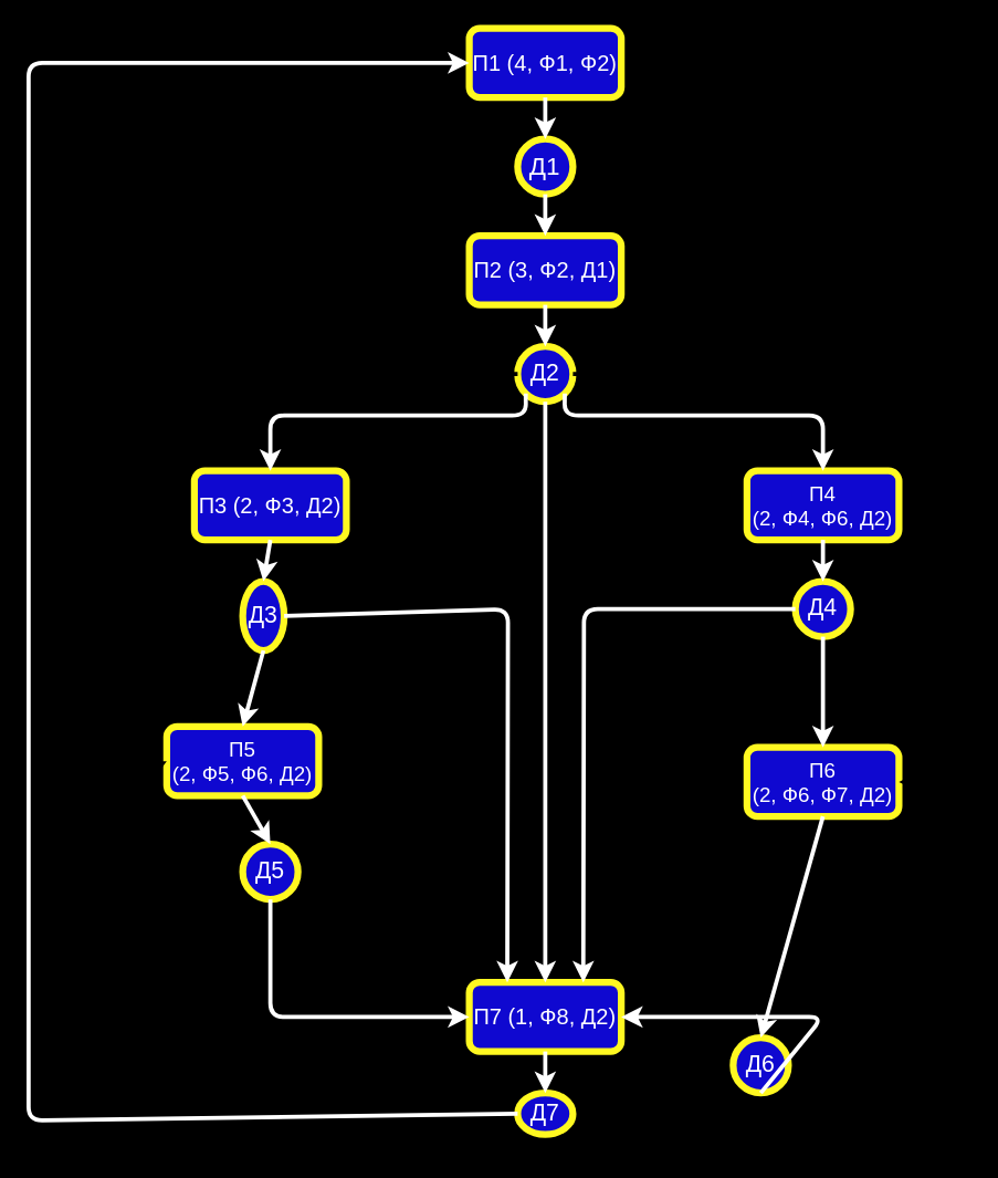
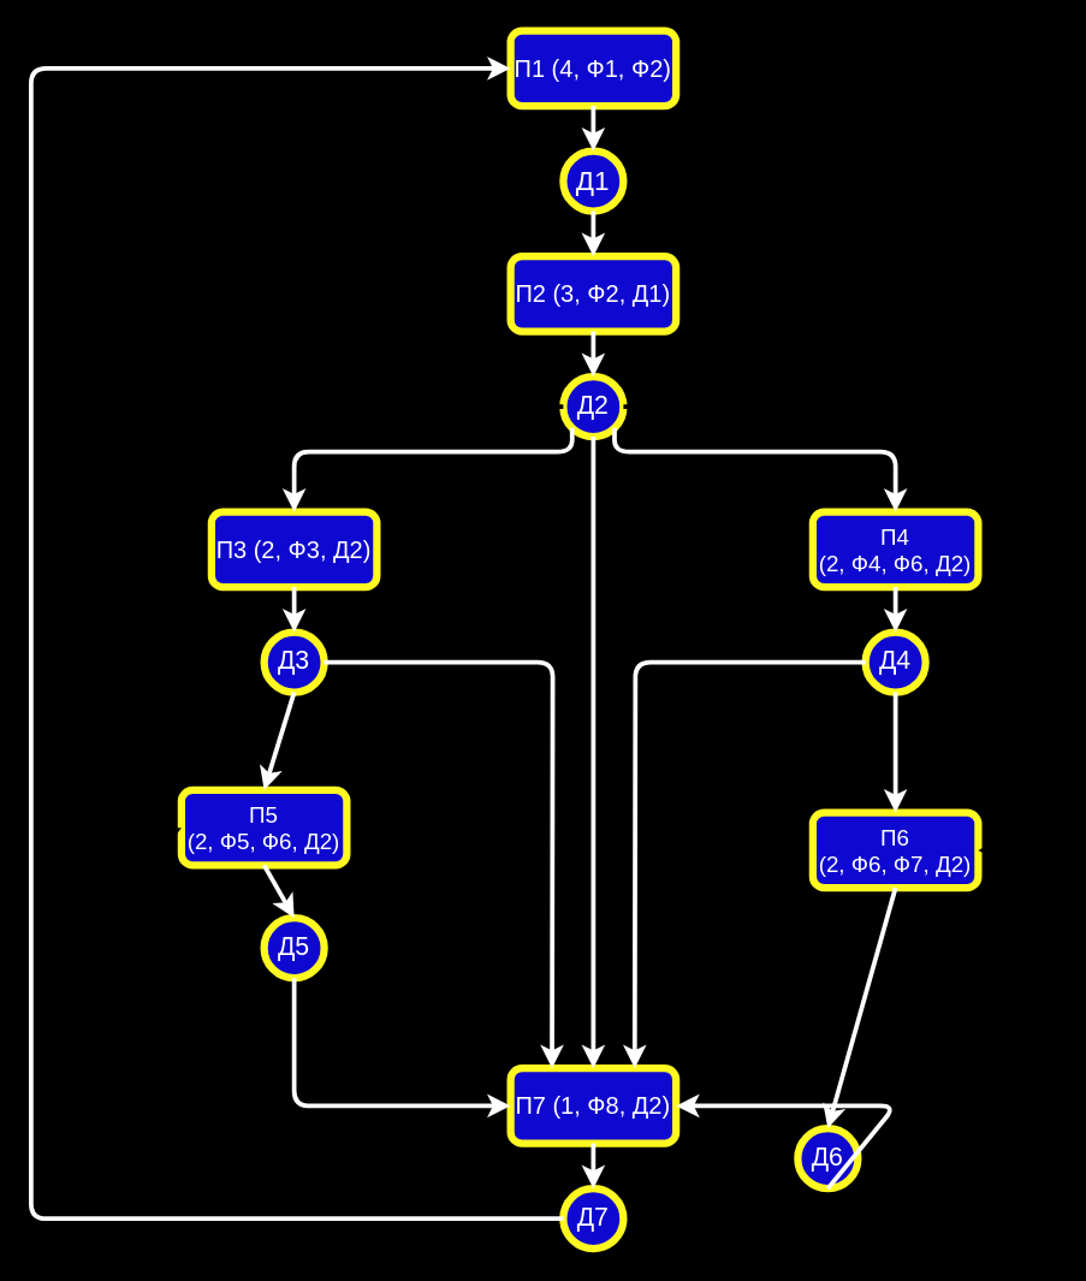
- <mxCell id="7" value="&lt;span style=&quot;font-size: 17px&quot;&gt;Д3&lt;/span&gt;" style="ellipse;whiteSpace=wrap;html=1;aspect=fixed;fillColor=#0F08D0;fontColor=#FFFFFF;strokeColor=#FFF821;strokeWidth=5;" vertex="1" parent="1"><mxGeometry x="175" y="420" width="30" height="50" as="geometry" /></mxCell>
+ <mxCell id="7" value="&lt;span style=&quot;font-size: 17px&quot;&gt;Д3&lt;/span&gt;" style="ellipse;whiteSpace=wrap;html=1;aspect=fixed;fillColor=#0F08D0;fontColor=#FFFFFF;strokeColor=#FFF821;strokeWidth=5;" vertex="1" parent="1"><mxGeometry x="175" y="420" width="40" height="40" as="geometry" /></mxCell>
- <mxCell id="15" value="&lt;span style=&quot;font-size: 17px&quot;&gt;Д7&lt;/span&gt;" style="ellipse;whiteSpace=wrap;html=1;aspect=fixed;fillColor=#0F08D0;fontColor=#FFFFFF;strokeColor=#FFF821;strokeWidth=5;" vertex="1" parent="1"><mxGeometry x="374" y="790" width="40" height="30" as="geometry" /></mxCell>
+ <mxCell id="15" value="&lt;span style=&quot;font-size: 17px&quot;&gt;Д7&lt;/span&gt;" style="ellipse;whiteSpace=wrap;html=1;aspect=fixed;fillColor=#0F08D0;fontColor=#FFFFFF;strokeColor=#FFF821;strokeWidth=5;" vertex="1" parent="1"><mxGeometry x="374" y="790" width="40" height="40" as="geometry" /></mxCell>
